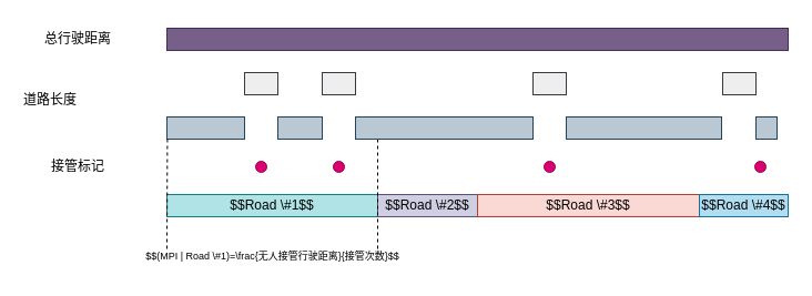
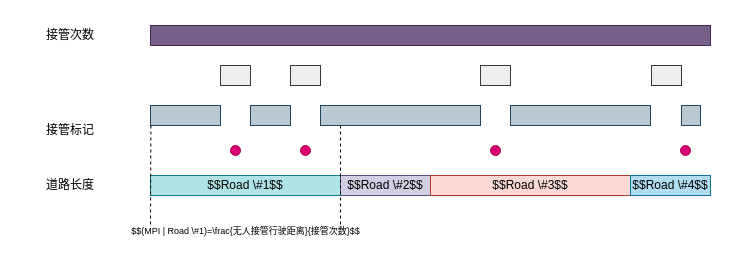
- <mxCell id="10" value="总行驶距离" style="text;html=1;strokeColor=none;fillColor=none;align=center;verticalAlign=middle;whiteSpace=wrap;rounded=0;" vertex="1" parent="1"><mxGeometry x="20" y="20" width="100" height="30" as="geometry" /></mxCell>
+ <mxCell id="10" value="接管次数" style="text;html=1;strokeColor=none;fillColor=none;align=center;verticalAlign=middle;whiteSpace=wrap;rounded=0;" vertex="1" parent="1"><mxGeometry x="20" y="20" width="100" height="30" as="geometry" /></mxCell>
- <mxCell id="11" value="道路长度" style="text;html=1;strokeColor=none;fillColor=none;align=center;verticalAlign=middle;whiteSpace=wrap;rounded=0;" vertex="1" parent="1"><mxGeometry x="15" y="75" width="60" height="30" as="geometry" /></mxCell>
+ <mxCell id="11" value="道路长度" style="text;html=1;strokeColor=none;fillColor=none;align=center;verticalAlign=middle;whiteSpace=wrap;rounded=0;" vertex="1" parent="1"><mxGeometry x="40" y="170" width="60" height="30" as="geometry" /></mxCell>
- <mxCell id="18" value="接管标记" style="text;html=1;strokeColor=none;fillColor=none;align=center;verticalAlign=middle;whiteSpace=wrap;rounded=0;" vertex="1" parent="1"><mxGeometry x="20" y="135" width="100" height="30" as="geometry" /></mxCell>
+ <mxCell id="18" value="接管标记" style="text;html=1;strokeColor=none;fillColor=none;align=center;verticalAlign=middle;whiteSpace=wrap;rounded=0;" vertex="1" parent="1"><mxGeometry x="20" y="115" width="100" height="30" as="geometry" /></mxCell>
